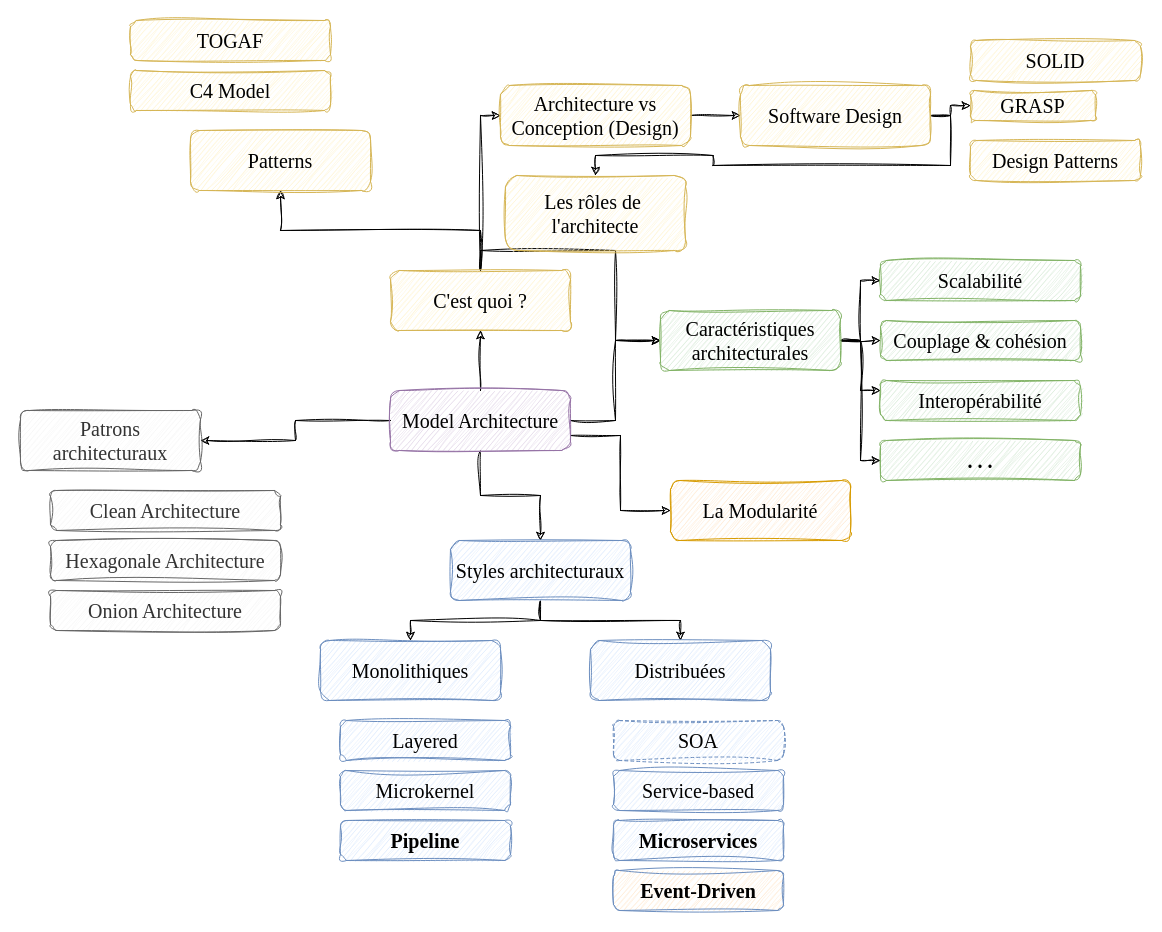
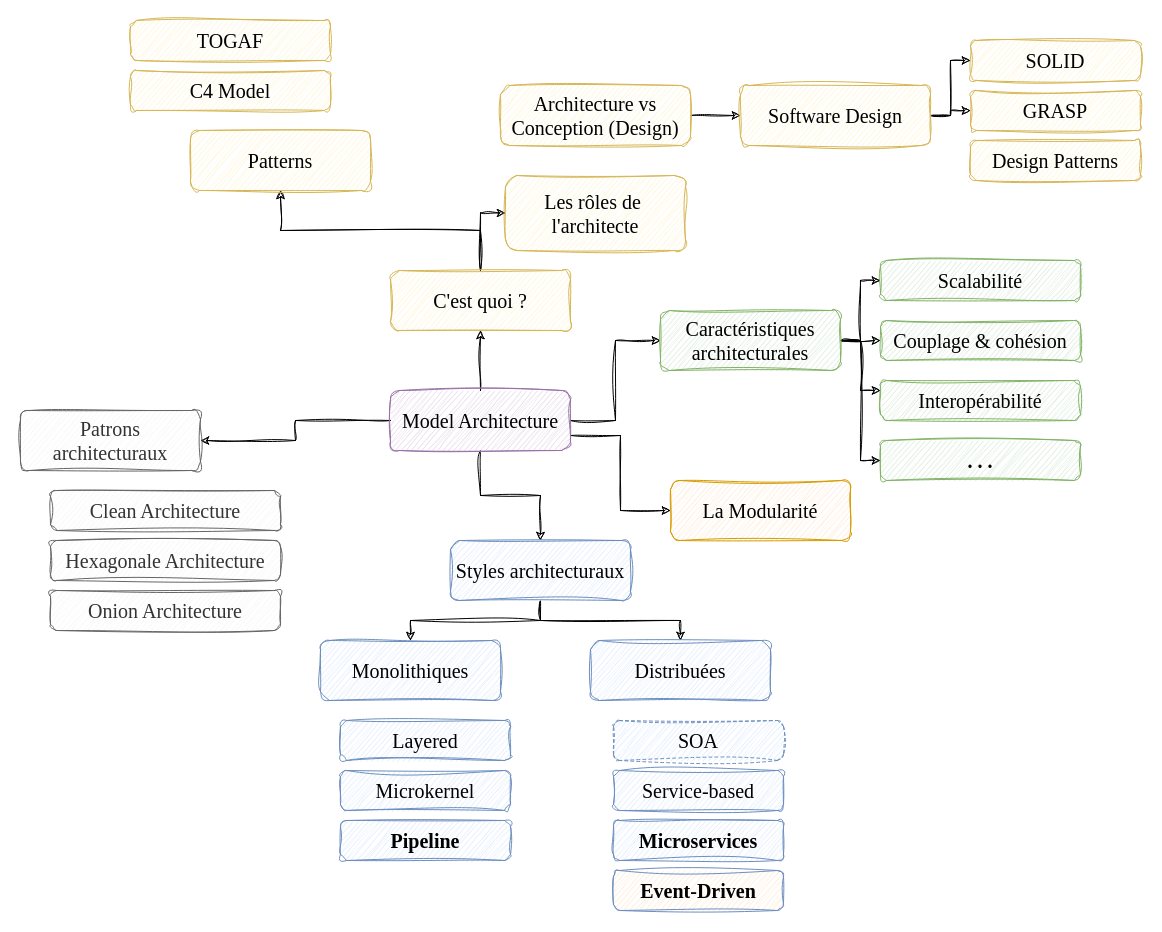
- <mxCell id="45" value="GRASP" style="rounded=1;whiteSpace=wrap;html=1;sketch=1;hachureGap=4;jiggle=2;curveFitting=1;fontFamily=Architects Daughter;fontSource=https%3A%2F%2Ffonts.googleapis.com%2Fcss%3Ffamily%3DArchitects%2BDaughter;fontSize=20;fillColor=#fff2cc;strokeColor=#d6b656;" vertex="1" parent="1"><mxGeometry x="970" y="90" width="125" height="30" as="geometry" /></mxCell>
+ <mxCell id="45" value="GRASP" style="rounded=1;whiteSpace=wrap;html=1;sketch=1;hachureGap=4;jiggle=2;curveFitting=1;fontFamily=Architects Daughter;fontSource=https%3A%2F%2Ffonts.googleapis.com%2Fcss%3Ffamily%3DArchitects%2BDaughter;fontSize=20;fillColor=#fff2cc;strokeColor=#d6b656;" vertex="1" parent="1"><mxGeometry x="970" y="90" width="170" height="40" as="geometry" /></mxCell>
- <mxCell id="9" style="edgeStyle=orthogonalEdgeStyle;rounded=0;sketch=1;hachureGap=4;jiggle=2;curveFitting=1;orthogonalLoop=1;jettySize=auto;html=1;exitX=0.5;exitY=0;exitDx=0;exitDy=0;entryX=0;entryY=0.5;entryDx=0;entryDy=0;fontFamily=Architects Daughter;fontSource=https%3A%2F%2Ffonts.googleapis.com%2Fcss%3Ffamily%3DArchitects%2BDaughter;fontSize=16;" edge="1" parent="1" source="11" target="14"><mxGeometry relative="1" as="geometry" /></mxCell>
- <mxCell id="42" style="edgeStyle=orthogonalEdgeStyle;rounded=0;sketch=1;hachureGap=4;jiggle=2;curveFitting=1;orthogonalLoop=1;jettySize=auto;html=1;exitX=1;exitY=0.5;exitDx=0;exitDy=0;fontFamily=Architects Daughter;fontSource=https%3A%2F%2Ffonts.googleapis.com%2Fcss%3Ffamily%3DArchitects%2BDaughter;fontSize=16;" edge="1" parent="1" source="43" target="12"><mxGeometry relative="1" as="geometry" /></mxCell>
+ <mxCell id="42" style="edgeStyle=orthogonalEdgeStyle;rounded=0;sketch=1;hachureGap=4;jiggle=2;curveFitting=1;orthogonalLoop=1;jettySize=auto;html=1;exitX=1;exitY=0.5;exitDx=0;exitDy=0;entryX=0;entryY=0.5;entryDx=0;entryDy=0;fontFamily=Architects Daughter;fontSource=https%3A%2F%2Ffonts.googleapis.com%2Fcss%3Ffamily%3DArchitects%2BDaughter;fontSize=16;" edge="1" parent="1" source="43" target="44"><mxGeometry relative="1" as="geometry" /></mxCell>
- <mxCell id="8" style="edgeStyle=orthogonalEdgeStyle;rounded=0;sketch=1;hachureGap=4;jiggle=2;curveFitting=1;orthogonalLoop=1;jettySize=auto;html=1;exitX=0.5;exitY=0;exitDx=0;exitDy=0;fontFamily=Architects Daughter;fontSource=https%3A%2F%2Ffonts.googleapis.com%2Fcss%3Ffamily%3DArchitects%2BDaughter;fontSize=16;" edge="1" parent="1" source="11" target="19"><mxGeometry relative="1" as="geometry" /></mxCell>
+ <mxCell id="8" style="edgeStyle=orthogonalEdgeStyle;rounded=0;sketch=1;hachureGap=4;jiggle=2;curveFitting=1;orthogonalLoop=1;jettySize=auto;html=1;exitX=0.5;exitY=0;exitDx=0;exitDy=0;entryX=0;entryY=0.5;entryDx=0;entryDy=0;fontFamily=Architects Daughter;fontSource=https%3A%2F%2Ffonts.googleapis.com%2Fcss%3Ffamily%3DArchitects%2BDaughter;fontSize=16;" edge="1" parent="1" source="11" target="12"><mxGeometry relative="1" as="geometry" /></mxCell>
